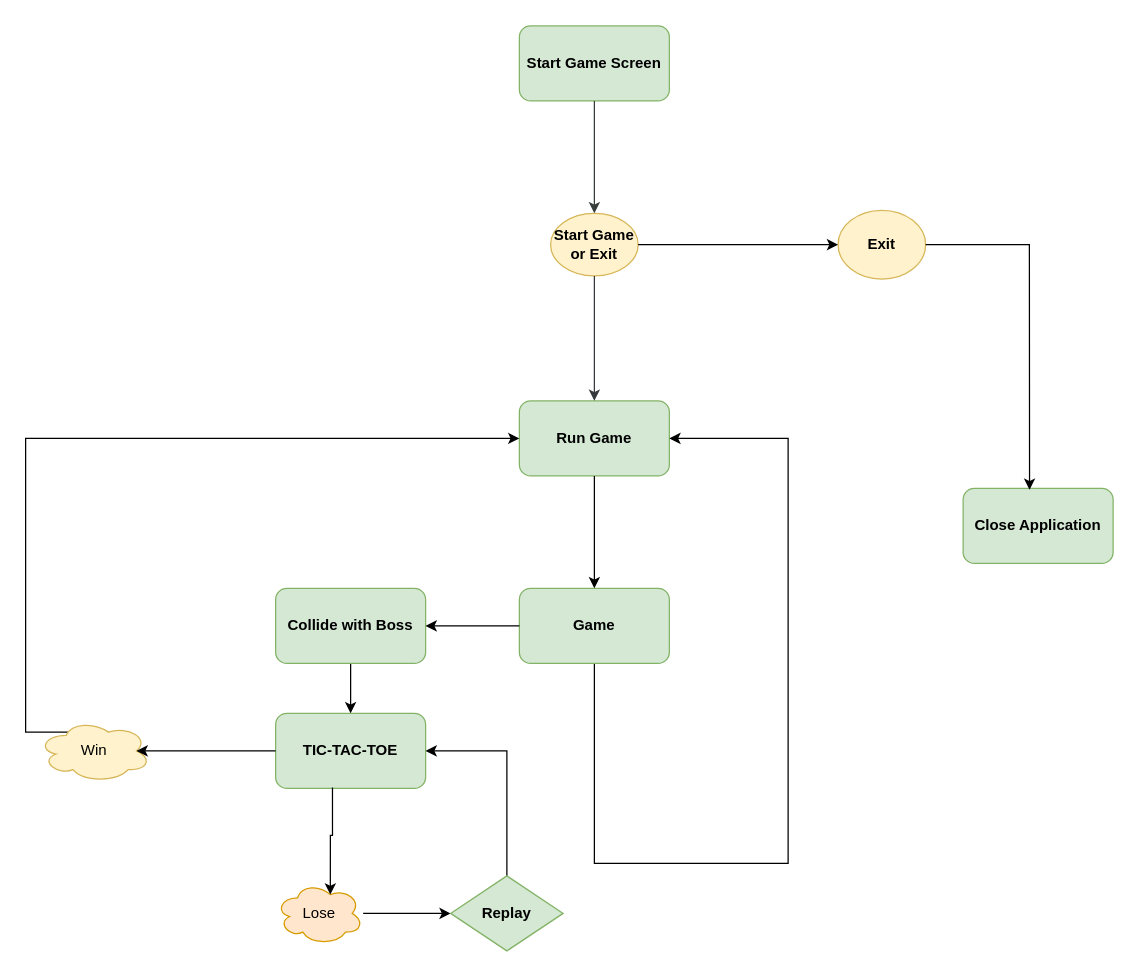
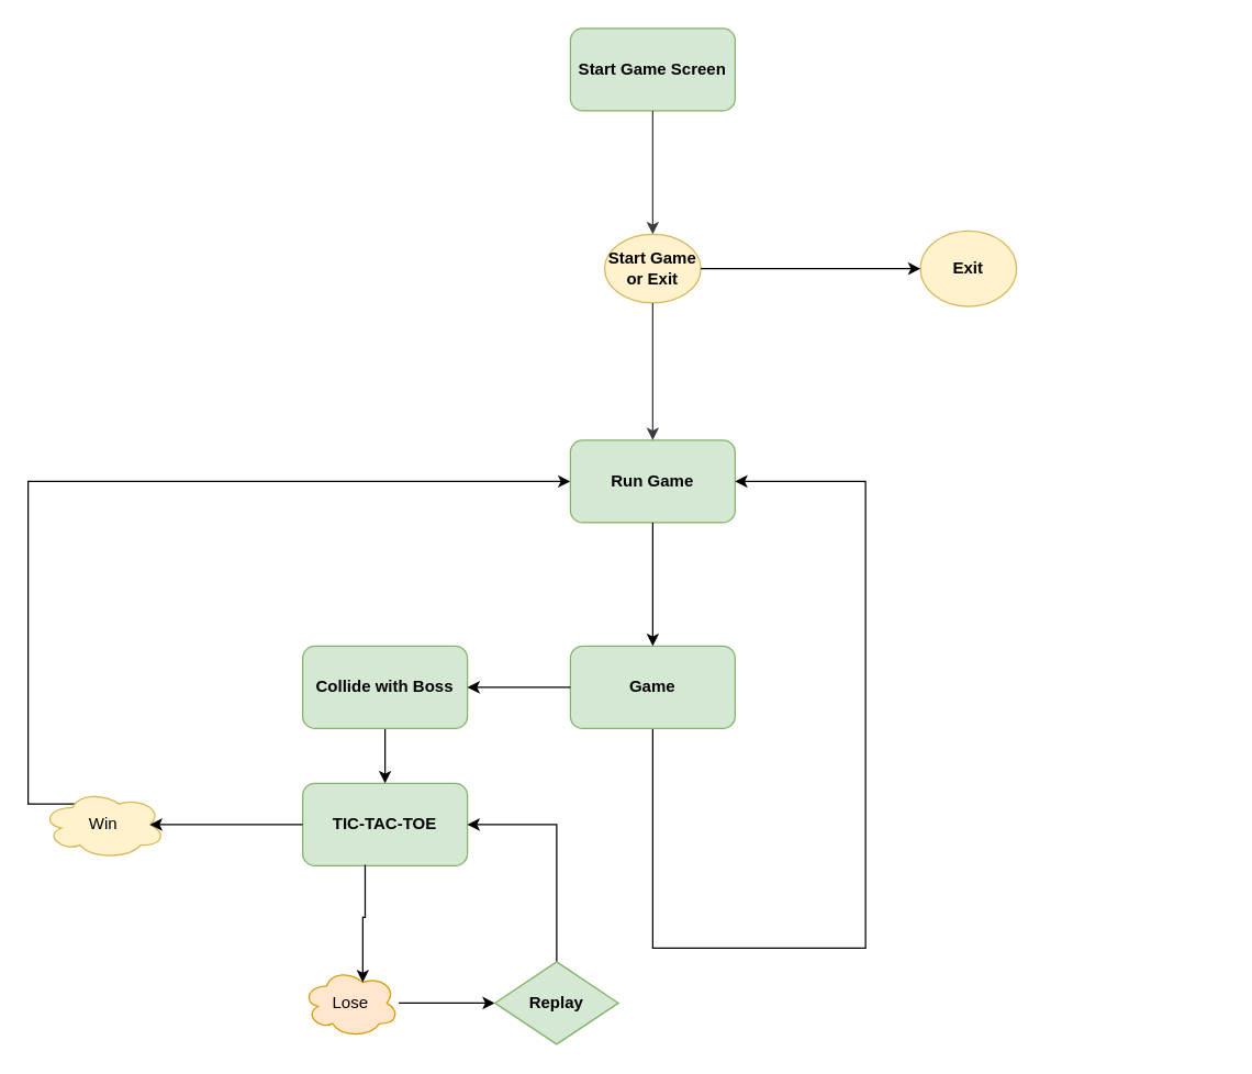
- <mxCell id="20" value="" style="endArrow=classic;html=1;rounded=0;exitX=1;exitY=0.5;exitDx=0;exitDy=0;entryX=0.443;entryY=0.02;entryDx=0;entryDy=0;entryPerimeter=0;" edge="1" parent="1" source="4" target="5"><mxGeometry width="50" height="50" relative="1" as="geometry"><mxPoint x="440" y="240" as="sourcePoint" /><mxPoint x="490" y="190" as="targetPoint" /><Array as="points"><mxPoint x="823" y="195" /></Array></mxGeometry></mxCell>
- <mxCell id="5" value="&lt;b&gt;Close Application&lt;/b&gt;" style="rounded=1;whiteSpace=wrap;html=1;fillColor=#d5e8d4;strokeColor=#82b366;" vertex="1" parent="1"><mxGeometry x="770" y="390" width="120" height="60" as="geometry" /></mxCell>
